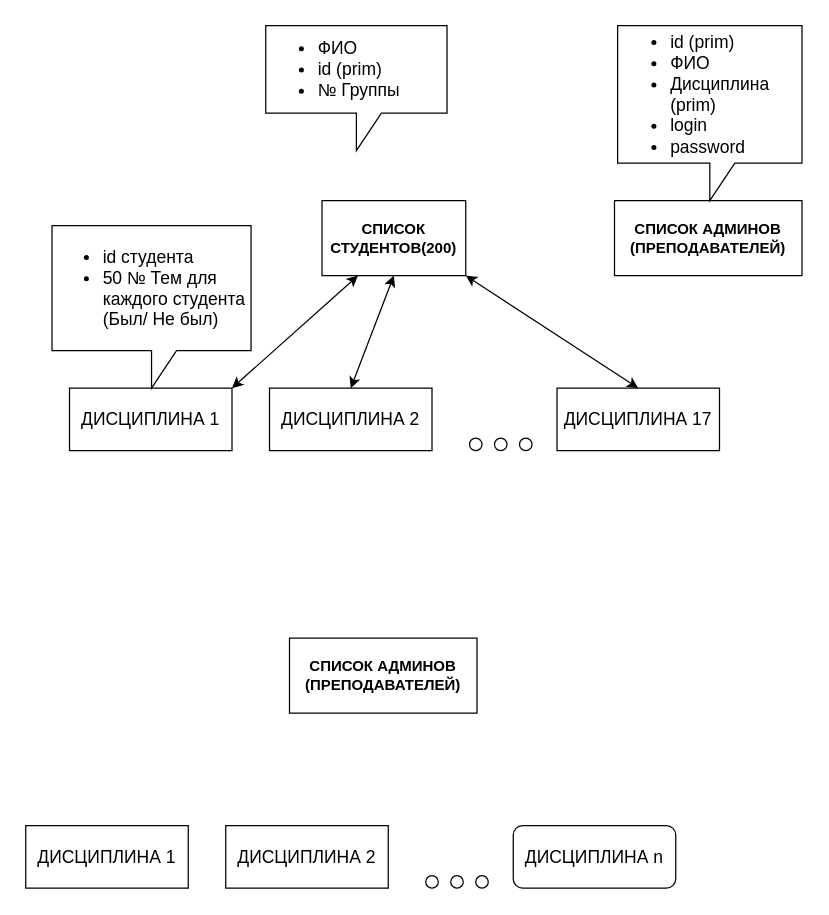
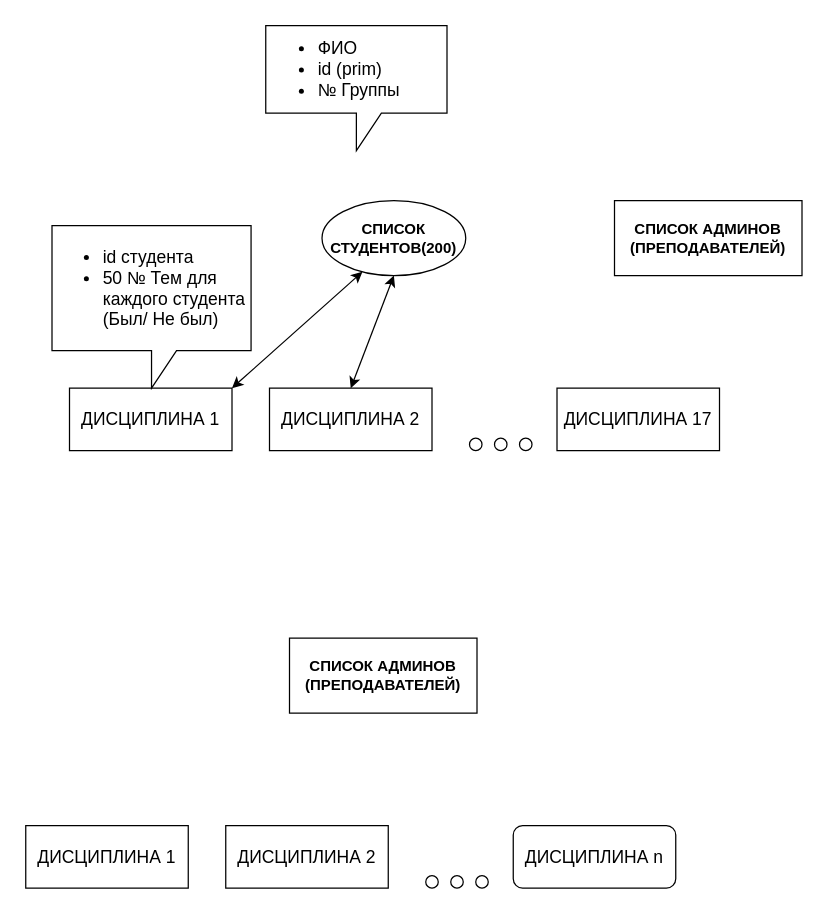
- <mxCell id="15" value="&lt;div align=&quot;left&quot;&gt;&lt;ul&gt;&lt;li&gt;id (prim)&lt;/li&gt;&lt;li&gt;ФИО&lt;/li&gt;&lt;li&gt;Дисциплина (prim)&lt;/li&gt;&lt;li&gt;login&lt;/li&gt;&lt;li&gt;password&lt;br&gt;&lt;/li&gt;&lt;/ul&gt;&lt;/div&gt;" style="shape=callout;whiteSpace=wrap;html=1;perimeter=calloutPerimeter;fontSize=14;align=left;" parent="1" vertex="1"><mxGeometry x="493.5" y="20" width="147.5" height="140" as="geometry" /></mxCell>
- <mxCell id="2" value="&lt;b&gt;СПИСОК СТУДЕНТОВ(200)&lt;/b&gt;" style="rounded=0;whiteSpace=wrap;html=1;" parent="1" vertex="1"><mxGeometry x="257" y="160" width="115" height="60" as="geometry" /></mxCell>
+ <mxCell id="2" value="&lt;b&gt;СПИСОК СТУДЕНТОВ(200)&lt;/b&gt;" style="ellipse;whiteSpace=wrap;html=1;" parent="1" vertex="1"><mxGeometry x="257" y="160" width="115" height="60" as="geometry" /></mxCell>
- <mxCell id="13" value="" style="endArrow=classic;startArrow=classic;html=1;rounded=0;fontSize=14;strokeWidth=1;exitX=0.5;exitY=0;exitDx=0;exitDy=0;entryX=1;entryY=1;entryDx=0;entryDy=0;" parent="1" source="9" target="2" edge="1"><mxGeometry width="50" height="50" relative="1" as="geometry"><mxPoint x="290" y="320" as="sourcePoint" /><mxPoint x="311" y="220" as="targetPoint" /><Array as="points" /></mxGeometry></mxCell>
